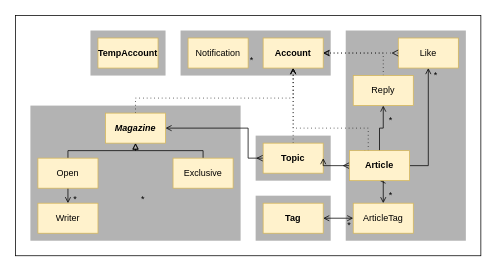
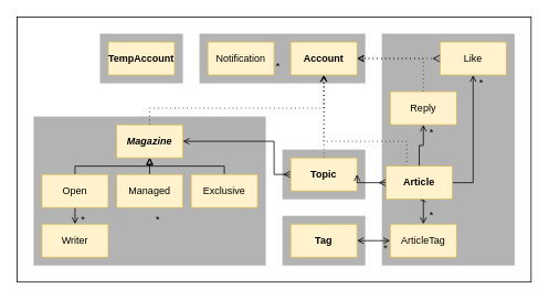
- <mxCell id="24" value="Reply" style="rounded=0;whiteSpace=wrap;html=1;strokeColor=#d6b656;fillColor=#fff2cc;fontStyle=0;" parent="1" vertex="1"><mxGeometry x="470" y="100" width="80" height="40" as="geometry" /></mxCell>
+ <mxCell id="24" value="Reply" style="rounded=0;whiteSpace=wrap;html=1;strokeColor=#d6b656;fillColor=#fff2cc;fontStyle=0;" parent="1" vertex="1"><mxGeometry x="470" y="110" width="80" height="40" as="geometry" /></mxCell>
+ <mxCell id="29" style="edgeStyle=orthogonalEdgeStyle;rounded=0;orthogonalLoop=1;jettySize=auto;html=1;exitX=0.5;exitY=0;exitDx=0;exitDy=0;entryX=0.5;entryY=1;entryDx=0;entryDy=0;startArrow=none;startFill=0;endArrow=block;endFill=0;" parent="1" source="30" target="9" edge="1"><mxGeometry relative="1" as="geometry" /></mxCell>
+ <mxCell id="30" value="Managed" style="rounded=0;whiteSpace=wrap;html=1;strokeColor=#d6b656;fillColor=#fff2cc;fontStyle=0;" parent="1" vertex="1"><mxGeometry x="140" y="210" width="80" height="40" as="geometry" /></mxCell>
